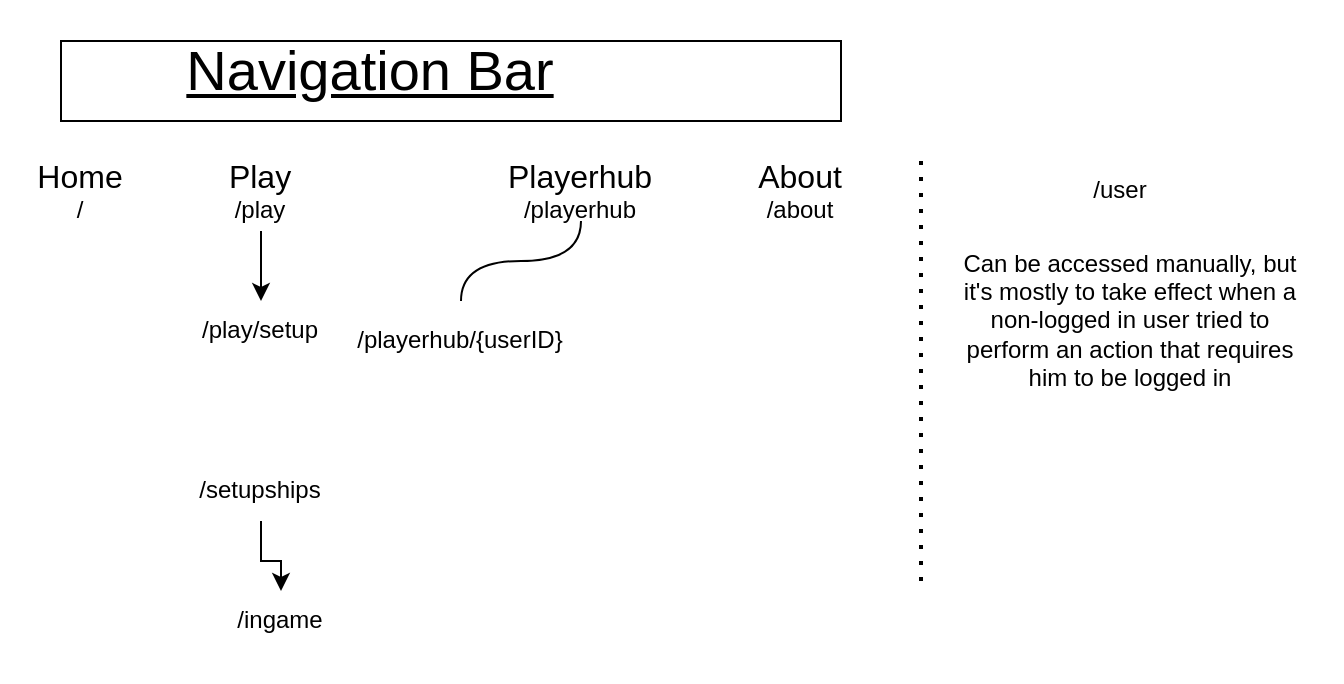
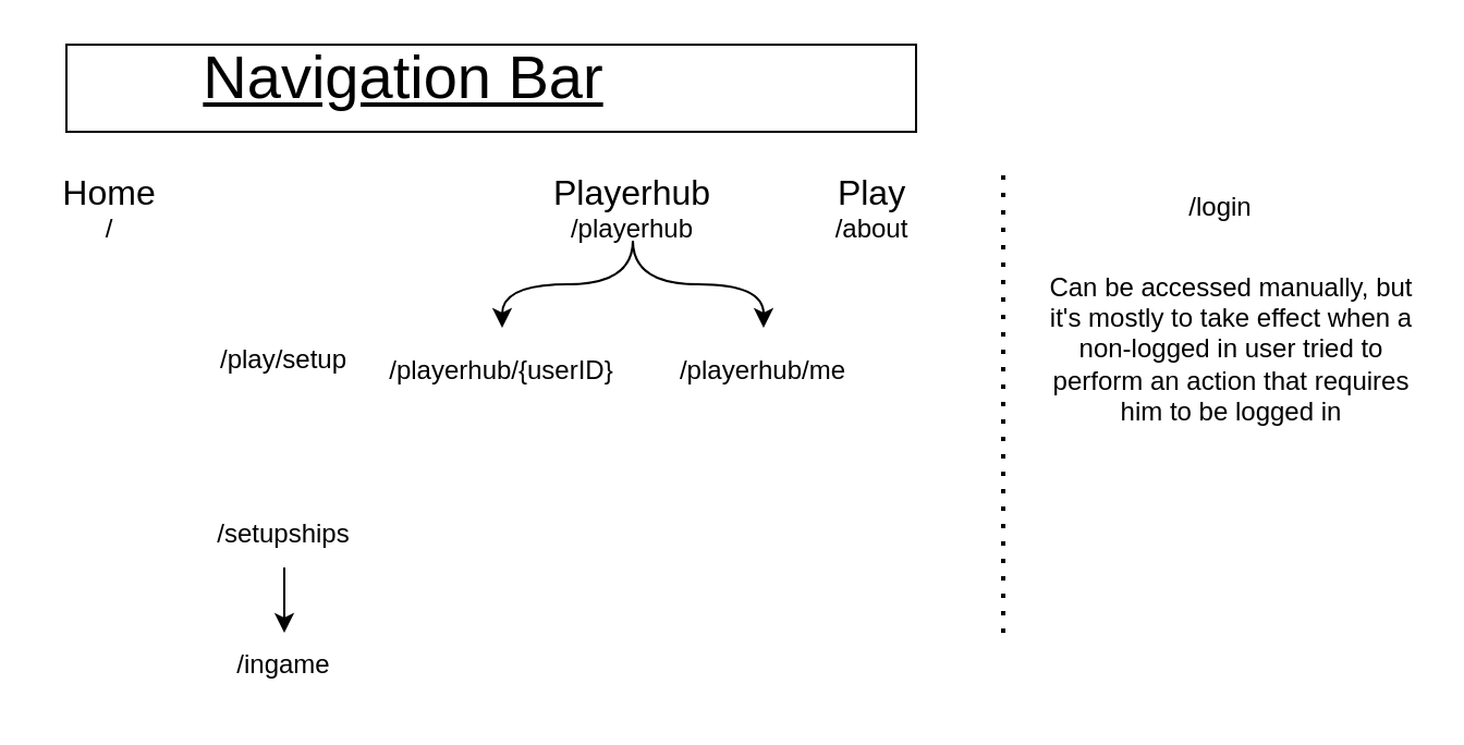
- <mxCell id="3" value="&lt;font style=&quot;font-size: 16px;&quot;&gt;Home&lt;/font&gt;&lt;br&gt;/" style="text;html=1;strokeColor=none;fillColor=none;align=center;verticalAlign=middle;whiteSpace=wrap;rounded=0;" vertex="1" parent="1"><mxGeometry x="10" y="80" width="60" height="30" as="geometry" /></mxCell>
+ <mxCell id="3" value="&lt;font style=&quot;font-size: 16px;&quot;&gt;Home&lt;/font&gt;&lt;br&gt;/" style="text;html=1;strokeColor=none;fillColor=none;align=center;verticalAlign=middle;whiteSpace=wrap;rounded=0;" vertex="1" parent="1"><mxGeometry x="20" y="80" width="60" height="30" as="geometry" /></mxCell>
- <mxCell id="5" value="&lt;font style=&quot;font-size: 16px;&quot;&gt;Play&lt;br&gt;&lt;/font&gt;/play" style="text;html=1;strokeColor=none;fillColor=none;align=center;verticalAlign=middle;whiteSpace=wrap;rounded=0;" vertex="1" parent="1"><mxGeometry x="100" y="75" width="60" height="40" as="geometry" /></mxCell>
- <mxCell id="9" value="&lt;font style=&quot;font-size: 16px;&quot;&gt;About&lt;br&gt;&lt;/font&gt;/about" style="text;html=1;strokeColor=none;fillColor=none;align=center;verticalAlign=middle;whiteSpace=wrap;rounded=0;" vertex="1" parent="1"><mxGeometry x="370" y="80" width="60" height="30" as="geometry" /></mxCell>
+ <mxCell id="9" value="&lt;font style=&quot;font-size: 16px;&quot;&gt;Play&lt;br&gt;&lt;/font&gt;/about" style="text;html=1;strokeColor=none;fillColor=none;align=center;verticalAlign=middle;whiteSpace=wrap;rounded=0;" vertex="1" parent="1"><mxGeometry x="370" y="80" width="60" height="30" as="geometry" /></mxCell>
- <mxCell id="14" value="/user" style="text;html=1;strokeColor=none;fillColor=none;align=center;verticalAlign=middle;whiteSpace=wrap;rounded=0;fontSize=12;" vertex="1" parent="1"><mxGeometry x="530" y="80" width="60" height="30" as="geometry" /></mxCell>
+ <mxCell id="14" value="/login" style="text;html=1;strokeColor=none;fillColor=none;align=center;verticalAlign=middle;whiteSpace=wrap;rounded=0;fontSize=12;" vertex="1" parent="1"><mxGeometry x="530" y="80" width="60" height="30" as="geometry" /></mxCell>
+ <mxCell id="7" style="edgeStyle=orthogonalEdgeStyle;curved=1;rounded=0;orthogonalLoop=1;jettySize=auto;html=1;exitX=0.5;exitY=1;exitDx=0;exitDy=0;fontSize=12;" edge="1" parent="1" source="8" target="18"><mxGeometry relative="1" as="geometry" /></mxCell>
- <mxCell id="4" style="edgeStyle=orthogonalEdgeStyle;rounded=0;orthogonalLoop=1;jettySize=auto;html=1;entryX=0.5;entryY=0;entryDx=0;entryDy=0;fontSize=12;" edge="1" parent="1" source="5" target="10"><mxGeometry relative="1" as="geometry" /></mxCell>
- <mxCell id="6" style="edgeStyle=orthogonalEdgeStyle;curved=1;rounded=0;orthogonalLoop=1;jettySize=auto;html=1;exitX=0.5;exitY=1;exitDx=0;exitDy=0;entryX=0.5;entryY=0;entryDx=0;entryDy=0;fontSize=12;endArrow=none;" edge="1" parent="1" source="8" target="17"><mxGeometry relative="1" as="geometry" /></mxCell>
+ <mxCell id="6" style="edgeStyle=orthogonalEdgeStyle;curved=1;rounded=0;orthogonalLoop=1;jettySize=auto;html=1;exitX=0.5;exitY=1;exitDx=0;exitDy=0;entryX=0.5;entryY=0;entryDx=0;entryDy=0;fontSize=12;" edge="1" parent="1" source="8" target="17"><mxGeometry relative="1" as="geometry" /></mxCell>
+ <mxCell id="18" value="/playerhub/me" style="text;html=1;strokeColor=none;fillColor=none;align=center;verticalAlign=middle;whiteSpace=wrap;rounded=0;fontSize=12;" vertex="1" parent="1"><mxGeometry x="290" y="150" width="120" height="40" as="geometry" /></mxCell>
- <mxCell id="13" value="/ingame" style="text;html=1;strokeColor=none;fillColor=none;align=center;verticalAlign=middle;whiteSpace=wrap;rounded=0;fontSize=12;" vertex="1" parent="1"><mxGeometry x="110" y="295" width="60" height="30" as="geometry" /></mxCell>
+ <mxCell id="13" value="/ingame" style="text;html=1;strokeColor=none;fillColor=none;align=center;verticalAlign=middle;whiteSpace=wrap;rounded=0;fontSize=12;" vertex="1" parent="1"><mxGeometry x="100" y="290" width="60" height="30" as="geometry" /></mxCell>
